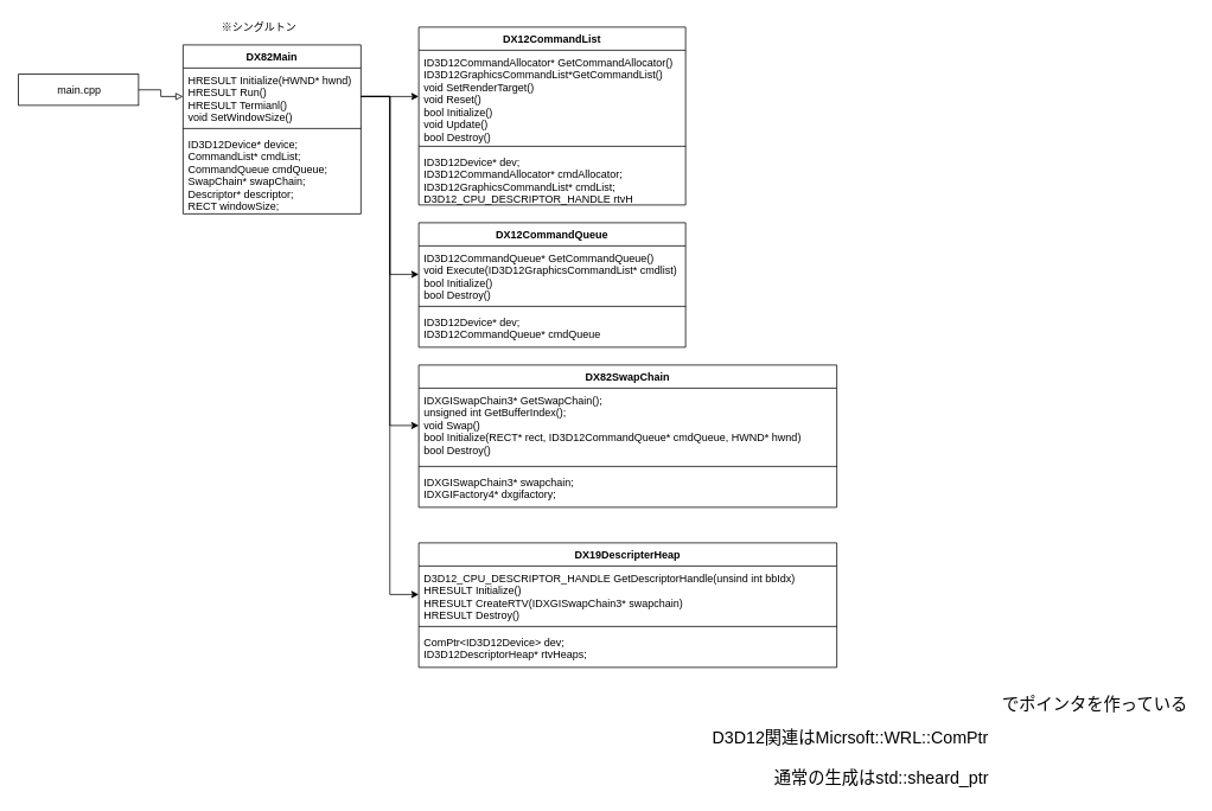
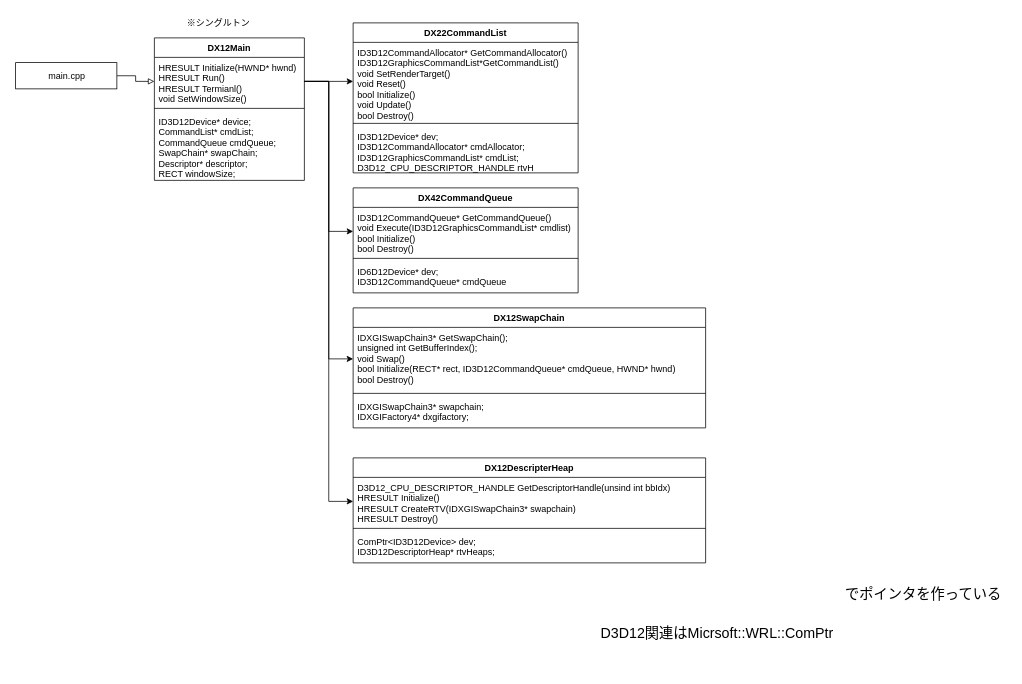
- <mxCell id="9" value="DX12CommandList" style="swimlane;fontStyle=1;align=center;verticalAlign=top;childLayout=stackLayout;horizontal=1;startSize=26;horizontalStack=0;resizeParent=1;resizeParentMax=0;resizeLast=0;collapsible=1;marginBottom=0;" vertex="1" parent="1"><mxGeometry x="470" y="30" width="300" height="200" as="geometry" /></mxCell>
+ <mxCell id="9" value="DX22CommandList" style="swimlane;fontStyle=1;align=center;verticalAlign=top;childLayout=stackLayout;horizontal=1;startSize=26;horizontalStack=0;resizeParent=1;resizeParentMax=0;resizeLast=0;collapsible=1;marginBottom=0;" vertex="1" parent="1"><mxGeometry x="470" y="30" width="300" height="200" as="geometry" /></mxCell>
- <mxCell id="13" value="DX82Main" style="swimlane;fontStyle=1;align=center;verticalAlign=top;childLayout=stackLayout;horizontal=1;startSize=26;horizontalStack=0;resizeParent=1;resizeParentMax=0;resizeLast=0;collapsible=1;marginBottom=0;" vertex="1" parent="1"><mxGeometry x="205" y="50" width="200" height="190" as="geometry" /></mxCell>
+ <mxCell id="13" value="DX12Main" style="swimlane;fontStyle=1;align=center;verticalAlign=top;childLayout=stackLayout;horizontal=1;startSize=26;horizontalStack=0;resizeParent=1;resizeParentMax=0;resizeLast=0;collapsible=1;marginBottom=0;" vertex="1" parent="1"><mxGeometry x="205" y="50" width="200" height="190" as="geometry" /></mxCell>
- <mxCell id="25" value="DX12CommandQueue" style="swimlane;fontStyle=1;align=center;verticalAlign=top;childLayout=stackLayout;horizontal=1;startSize=26;horizontalStack=0;resizeParent=1;resizeParentMax=0;resizeLast=0;collapsible=1;marginBottom=0;" vertex="1" parent="1"><mxGeometry x="470" y="250" width="300" height="140" as="geometry" /></mxCell>
+ <mxCell id="25" value="DX42CommandQueue" style="swimlane;fontStyle=1;align=center;verticalAlign=top;childLayout=stackLayout;horizontal=1;startSize=26;horizontalStack=0;resizeParent=1;resizeParentMax=0;resizeLast=0;collapsible=1;marginBottom=0;" vertex="1" parent="1"><mxGeometry x="470" y="250" width="300" height="140" as="geometry" /></mxCell>
- <mxCell id="28" value="ID3D12Device* dev;&#10;ID3D12CommandQueue* cmdQueue" style="text;strokeColor=none;fillColor=none;align=left;verticalAlign=top;spacingLeft=4;spacingRight=4;overflow=hidden;rotatable=0;points=[[0,0.5],[1,0.5]];portConstraint=eastwest;" vertex="1" parent="25"><mxGeometry y="98" width="300" height="42" as="geometry" /></mxCell>
+ <mxCell id="28" value="ID6D12Device* dev;&#10;ID3D12CommandQueue* cmdQueue" style="text;strokeColor=none;fillColor=none;align=left;verticalAlign=top;spacingLeft=4;spacingRight=4;overflow=hidden;rotatable=0;points=[[0,0.5],[1,0.5]];portConstraint=eastwest;" vertex="1" parent="25"><mxGeometry y="98" width="300" height="42" as="geometry" /></mxCell>
- <mxCell id="21" value="DX82SwapChain" style="swimlane;fontStyle=1;align=center;verticalAlign=top;childLayout=stackLayout;horizontal=1;startSize=26;horizontalStack=0;resizeParent=1;resizeParentMax=0;resizeLast=0;collapsible=1;marginBottom=0;" vertex="1" parent="1"><mxGeometry x="470" y="410" width="470" height="160" as="geometry" /></mxCell>
+ <mxCell id="21" value="DX12SwapChain" style="swimlane;fontStyle=1;align=center;verticalAlign=top;childLayout=stackLayout;horizontal=1;startSize=26;horizontalStack=0;resizeParent=1;resizeParentMax=0;resizeLast=0;collapsible=1;marginBottom=0;" vertex="1" parent="1"><mxGeometry x="470" y="410" width="470" height="160" as="geometry" /></mxCell>
- <mxCell id="17" value="DX19DescripterHeap" style="swimlane;fontStyle=1;align=center;verticalAlign=top;childLayout=stackLayout;horizontal=1;startSize=26;horizontalStack=0;resizeParent=1;resizeParentMax=0;resizeLast=0;collapsible=1;marginBottom=0;" vertex="1" parent="1"><mxGeometry x="470" y="610" width="470" height="140" as="geometry" /></mxCell>
+ <mxCell id="17" value="DX12DescripterHeap" style="swimlane;fontStyle=1;align=center;verticalAlign=top;childLayout=stackLayout;horizontal=1;startSize=26;horizontalStack=0;resizeParent=1;resizeParentMax=0;resizeLast=0;collapsible=1;marginBottom=0;" vertex="1" parent="1"><mxGeometry x="470" y="610" width="470" height="140" as="geometry" /></mxCell>
- <mxCell id="29" value="D3D12関連はMicrsoft::WRL::ComPtr" style="text;html=1;align=center;verticalAlign=middle;resizable=0;points=[];autosize=1;fontSize=19;" vertex="1" parent="1"><mxGeometry x="790" y="815" width="330" height="30" as="geometry" /></mxCell>
+ <mxCell id="29" value="D3D12関連はMicrsoft::WRL::ComPtr" style="text;html=1;align=center;verticalAlign=middle;resizable=0;points=[];autosize=1;fontSize=19;" vertex="1" parent="1"><mxGeometry x="790" y="830" width="330" height="30" as="geometry" /></mxCell>
- <mxCell id="30" value="通常の生成はstd::sheard_ptr" style="text;html=1;align=center;verticalAlign=middle;resizable=0;points=[];autosize=1;fontSize=19;" vertex="1" parent="1"><mxGeometry x="860" y="860" width="260" height="30" as="geometry" /></mxCell>
